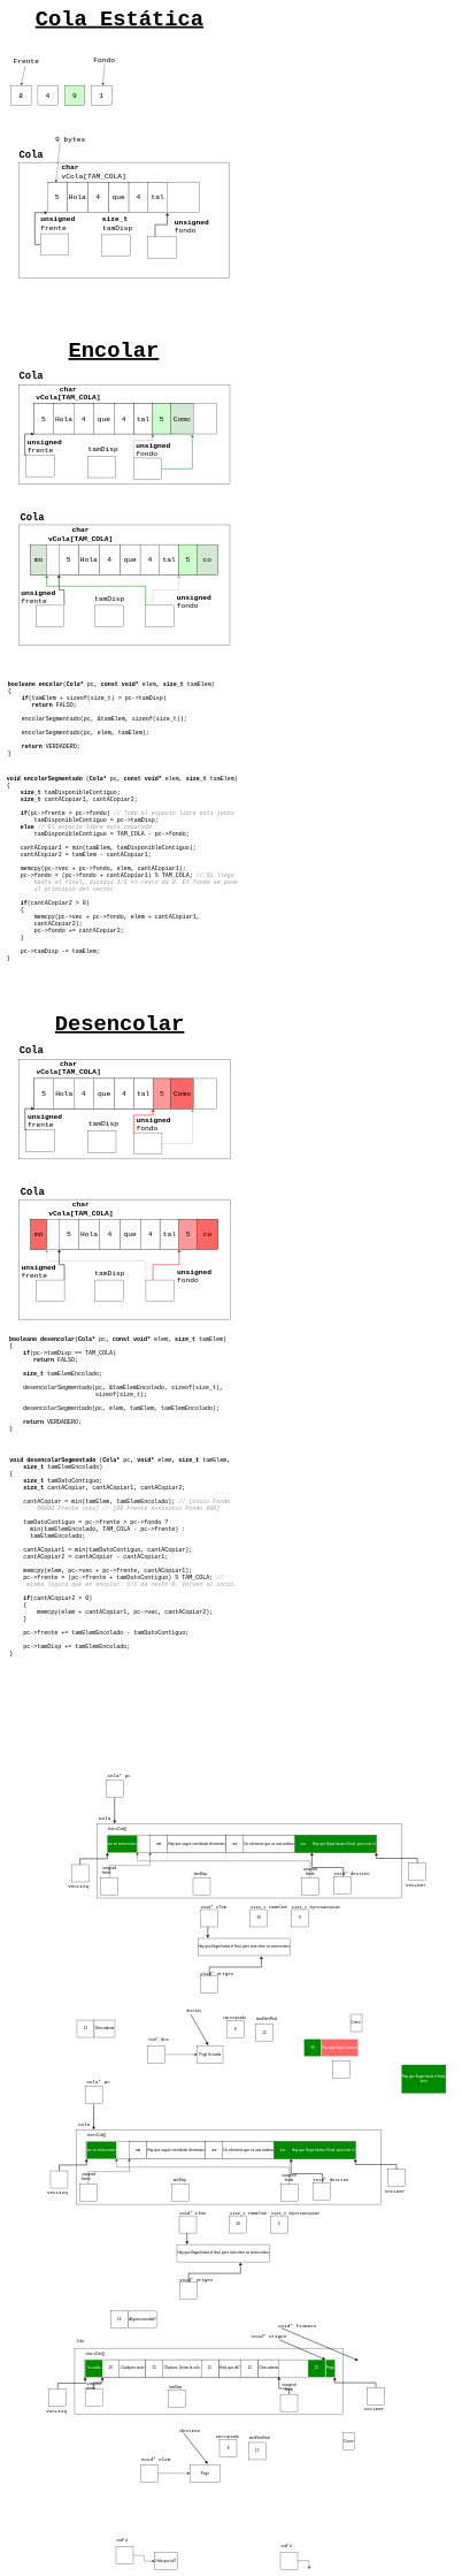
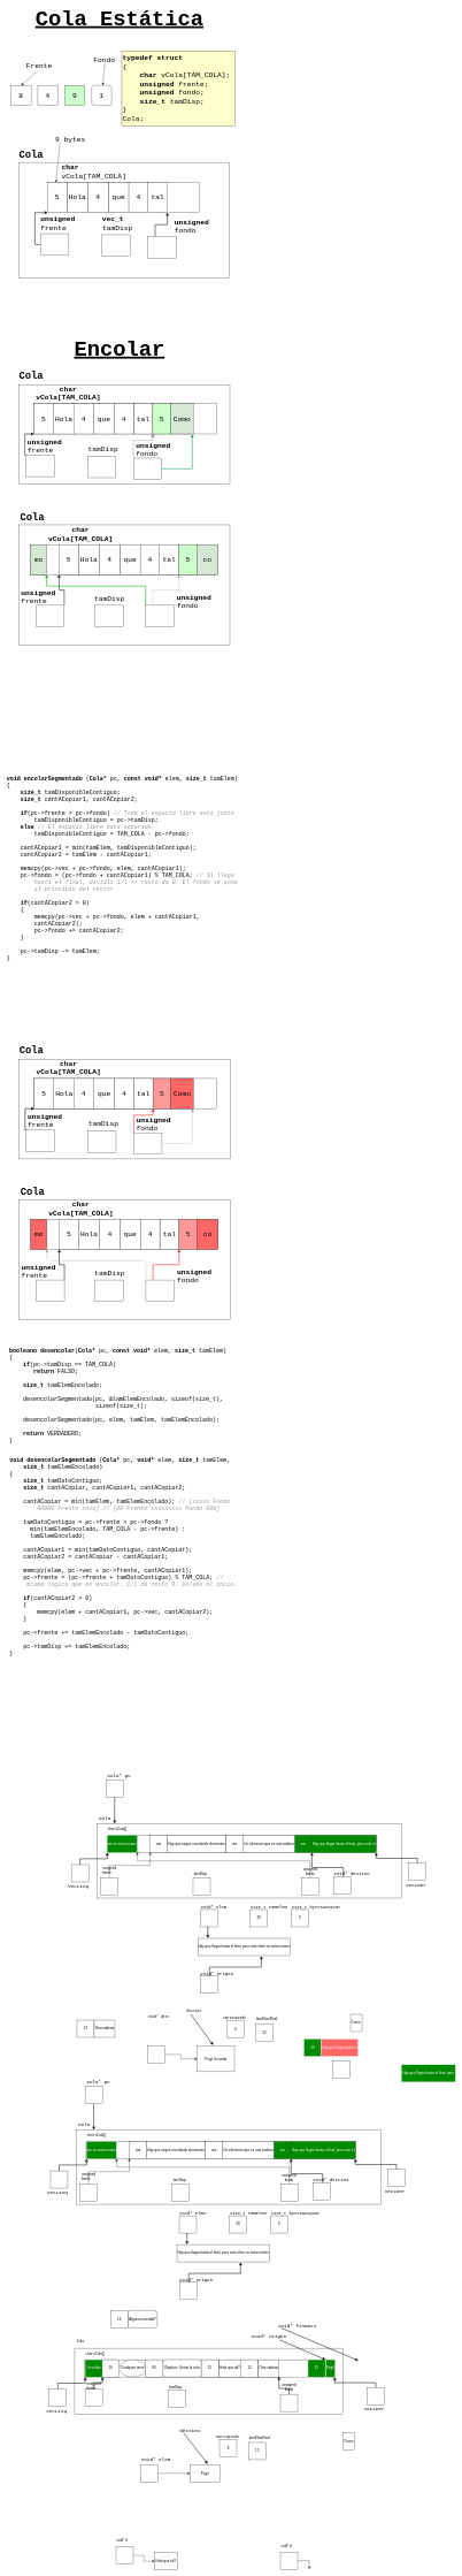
- <mxCell id="121" value="Frente" style="text;html=1;resizable=0;points=[];autosize=1;align=left;verticalAlign=top;spacingTop=-4;fontFamily=Courier New;fontSize=25;" parent="117" vertex="1"><mxGeometry x="6.351" y="4.375" width="100" height="30" as="geometry" /></mxCell>
+ <mxCell id="121" value="Frente" style="text;html=1;resizable=0;points=[];autosize=1;align=left;verticalAlign=top;spacingTop=-4;fontFamily=Courier New;fontSize=25;" parent="117" vertex="1"><mxGeometry x="51.351" y="19.375" width="100" height="30" as="geometry" /></mxCell>
+ <mxCell id="116" value="&lt;b&gt;typedef struct&lt;/b&gt;&lt;br&gt;{&lt;br&gt;&amp;nbsp; &amp;nbsp; &lt;b&gt;char&lt;/b&gt; vCola[TAM_COLA];&lt;br&gt;&amp;nbsp; &amp;nbsp; &lt;b&gt;unsigned&lt;/b&gt; frente;&lt;br&gt;&amp;nbsp; &amp;nbsp; &lt;b&gt;unsigned&lt;/b&gt; fondo;&lt;br&gt;&amp;nbsp; &amp;nbsp; &lt;b&gt;size_t&lt;/b&gt; tamDisp;&lt;br&gt;}&lt;br&gt;Cola;" style="text;html=1;strokeColor=default;fillColor=#FFFFCC;align=left;verticalAlign=middle;whiteSpace=wrap;rounded=0;fontSize=25;fontFamily=Courier New;" parent="1" vertex="1"><mxGeometry x="422.5" y="176" width="395" height="260" as="geometry" /></mxCell>
- <mxCell id="125" value="1" style="whiteSpace=wrap;html=1;aspect=fixed;fontSize=25;fontFamily=Courier New;" parent="117" vertex="1"><mxGeometry x="280.346" y="105" width="70" height="70" as="geometry" /></mxCell>
+ <mxCell id="125" value="1" style="whiteSpace=wrap;html=1;aspect=fixed;fontSize=25;fontFamily=Courier New;rounded=1;" parent="117" vertex="1"><mxGeometry x="280.346" y="105" width="70" height="70" as="geometry" /></mxCell>
- <mxCell id="278" value="&lt;b&gt;size_t&lt;/b&gt;" style="text;html=1;resizable=0;points=[];autosize=1;align=left;verticalAlign=top;spacingTop=-4;fontSize=25;fontFamily=Courier New;" vertex="1" parent="1"><mxGeometry x="352.459" y="744.001" width="100" height="31" as="geometry" /></mxCell>
+ <mxCell id="278" value="&lt;b&gt;vec_t&lt;/b&gt;" style="text;html=1;resizable=0;points=[];autosize=1;align=left;verticalAlign=top;spacingTop=-4;fontSize=25;fontFamily=Courier New;" vertex="1" parent="1"><mxGeometry x="352.459" y="744.001" width="100" height="31" as="geometry" /></mxCell>
- <mxCell id="186" value="Encolar" style="text;html=1;resizable=0;points=[];autosize=1;align=center;verticalAlign=top;spacingTop=-4;fontFamily=Courier New;fontSize=75;fontStyle=5;flipV=0;flipH=1;" vertex="1" parent="1"><mxGeometry x="231" y="1173" width="325" height="90" as="geometry" /></mxCell>
+ <mxCell id="186" value="Encolar" style="text;html=1;resizable=0;points=[];autosize=1;align=center;verticalAlign=top;spacingTop=-4;fontFamily=Courier New;fontSize=75;fontStyle=5;flipV=0;flipH=1;" vertex="1" parent="1"><mxGeometry x="251" y="1168" width="325" height="90" as="geometry" /></mxCell>
- <mxCell id="231" value="&lt;font color=&quot;#000000&quot;&gt;&lt;b&gt;booleano encolar&lt;/b&gt;(&lt;b&gt;Cola*&lt;/b&gt; pc, &lt;b&gt;const void*&lt;/b&gt; elem, &lt;b&gt;size_t&lt;/b&gt; tamElem)&lt;br&gt;{&lt;br&gt;&amp;nbsp; &amp;nbsp; &lt;b&gt;if&lt;/b&gt;(tamElem + sizeof(size_t) &amp;gt; pc-&amp;gt;tamDisp)&lt;br&gt;&amp;nbsp; &amp;nbsp; &amp;nbsp; &amp;nbsp;&lt;b&gt;return&lt;/b&gt; FALSO;&lt;br&gt;&lt;br&gt;&amp;nbsp; &amp;nbsp; encolarSegmentado(pc, &amp;amp;tamElem, sizeof(size_t));&lt;br&gt;&amp;nbsp; &amp;nbsp;&amp;nbsp;&lt;br&gt;&amp;nbsp; &amp;nbsp; encolarSegmentado(pc, elem, tamElem);&lt;br&gt;&lt;br&gt;&amp;nbsp; &amp;nbsp; &lt;b&gt;return&lt;/b&gt; VERDADERO;&lt;br&gt;}&lt;br&gt;&lt;/font&gt;" style="text;html=1;strokeColor=none;fillColor=none;align=left;verticalAlign=middle;whiteSpace=wrap;rounded=0;labelBackgroundColor=none;labelBorderColor=none;fontFamily=Courier New;fontSize=20;fontColor=#999999;" vertex="1" parent="1"><mxGeometry x="23.6" y="2351" width="747.81" height="289" as="geometry" /></mxCell>
- <mxCell id="232" value="Desencolar" style="text;html=1;resizable=0;points=[];autosize=1;align=center;verticalAlign=top;spacingTop=-4;fontFamily=Courier New;fontSize=75;fontStyle=5;flipV=0;flipH=1;" vertex="1" parent="1"><mxGeometry x="184.75" y="3512" width="460" height="90" as="geometry" /></mxCell>
- <mxCell id="276" value="&lt;font color=&quot;#000000&quot;&gt;&lt;b&gt;booleano desencolar&lt;/b&gt;(&lt;b&gt;Cola*&lt;/b&gt; pc, &lt;b&gt;const void*&lt;/b&gt; elem, &lt;b&gt;size_t&lt;/b&gt; tamElem)&lt;br&gt;{&lt;br&gt;&amp;nbsp; &amp;nbsp; &lt;b&gt;if&lt;/b&gt;(pc-&amp;gt;tamDisp == TAM_COLA)&lt;br&gt;&amp;nbsp; &amp;nbsp; &amp;nbsp; &amp;nbsp;&lt;b&gt;return&lt;/b&gt; FALSO;&lt;br&gt;&lt;br&gt;&amp;nbsp; &amp;nbsp; &lt;b&gt;size_t&lt;/b&gt; tamElemEncolado;&lt;br&gt;&lt;br&gt;&amp;nbsp; &amp;nbsp; desencolarSegmentado(pc, &amp;amp;tamElemEncolado, sizeof(size_t),&lt;br&gt;&amp;nbsp; &amp;nbsp; &amp;nbsp; &amp;nbsp; &amp;nbsp; &amp;nbsp; &amp;nbsp; &amp;nbsp; &amp;nbsp; &amp;nbsp; &amp;nbsp; &amp;nbsp; &amp;nbsp;sizeof(size_t);&lt;br&gt;&amp;nbsp; &amp;nbsp;&amp;nbsp;&lt;br&gt;&amp;nbsp; &amp;nbsp; desencolarSegmentado(pc, elem, tamElem, tamElemEncolado);&lt;br&gt;&lt;br&gt;&amp;nbsp; &amp;nbsp; &lt;b&gt;return&lt;/b&gt; VERDADERO;&lt;br&gt;}&lt;br&gt;&lt;/font&gt;" style="text;html=1;strokeColor=none;fillColor=none;align=left;verticalAlign=middle;whiteSpace=wrap;rounded=0;labelBackgroundColor=none;labelBorderColor=none;fontFamily=Courier New;fontSize=20;fontColor=#999999;" vertex="1" parent="1"><mxGeometry x="28.5" y="4634" width="808" height="352" as="geometry" /></mxCell>
+ <mxCell id="276" value="&lt;font color=&quot;#000000&quot;&gt;&lt;b&gt;booleano desencolar&lt;/b&gt;(&lt;b&gt;Cola*&lt;/b&gt; pc, &lt;b&gt;const void*&lt;/b&gt; elem, &lt;b&gt;size_t&lt;/b&gt; tamElem)&lt;br&gt;{&lt;br&gt;&amp;nbsp; &amp;nbsp; &lt;b&gt;if&lt;/b&gt;(pc-&amp;gt;tamDisp == TAM_COLA)&lt;br&gt;&amp;nbsp; &amp;nbsp; &amp;nbsp; &amp;nbsp;&lt;b&gt;return&lt;/b&gt; FALSO;&lt;br&gt;&lt;br&gt;&amp;nbsp; &amp;nbsp; &lt;b&gt;size_t&lt;/b&gt; tamElemEncolado;&lt;br&gt;&lt;br&gt;&amp;nbsp; &amp;nbsp; desencolarSegmentado(pc, &amp;amp;tamElemEncolado, sizeof(size_t),&lt;br&gt;&amp;nbsp; &amp;nbsp; &amp;nbsp; &amp;nbsp; &amp;nbsp; &amp;nbsp; &amp;nbsp; &amp;nbsp; &amp;nbsp; &amp;nbsp; &amp;nbsp; &amp;nbsp; &amp;nbsp;sizeof(size_t);&lt;br&gt;&amp;nbsp; &amp;nbsp;&amp;nbsp;&lt;br&gt;&amp;nbsp; &amp;nbsp; desencolarSegmentado(pc, elem, tamElem, tamElemEncolado);&lt;br&gt;&lt;br&gt;&amp;nbsp; &amp;nbsp; &lt;b&gt;return&lt;/b&gt; VERDADERO;&lt;br&gt;}&lt;br&gt;&lt;/font&gt;" style="text;html=1;strokeColor=none;fillColor=none;align=left;verticalAlign=middle;whiteSpace=wrap;rounded=0;labelBackgroundColor=none;labelBorderColor=none;fontFamily=Courier New;fontSize=20;fontColor=#999999;" vertex="1" parent="1"><mxGeometry x="28.5" y="4674" width="808" height="352" as="geometry" /></mxCell>
- <mxCell id="63" value="&lt;font face=&quot;Courier New&quot;&gt;void* dato&lt;/font&gt;" style="text;html=1;resizable=0;points=[];autosize=1;align=left;verticalAlign=top;spacingTop=-4;" parent="1" vertex="1"><mxGeometry x="512.5" y="7077.5" width="90" height="20" as="geometry" /></mxCell>
+ <mxCell id="63" value="&lt;font face=&quot;Courier New&quot;&gt;void* dato&lt;/font&gt;" style="text;html=1;resizable=0;points=[];autosize=1;align=left;verticalAlign=top;spacingTop=-4;" parent="1" vertex="1"><mxGeometry x="512.5" y="6997.5" width="90" height="20" as="geometry" /></mxCell>
- <mxCell id="61" value="Pegó la vuelta" style="rounded=0;whiteSpace=wrap;html=1;" parent="1" vertex="1"><mxGeometry x="684.5" y="7107.5" width="90" height="60" as="geometry" /></mxCell>
+ <mxCell id="61" value="Pegó la vuelta" style="rounded=0;whiteSpace=wrap;html=1;" parent="1" vertex="1"><mxGeometry x="684.5" y="7107.5" width="130" height="90" as="geometry" /></mxCell>
- <mxCell id="96" value="Hay que llegar hasta el final, pero" style="rounded=0;whiteSpace=wrap;html=1;fillColor=#008a00;strokeColor=#FFFFFF;fontColor=#ffffff;" parent="1" vertex="1"><mxGeometry x="1395.5" y="7173" width="155" height="100" as="geometry" /></mxCell>
+ <mxCell id="96" value="Hay que llegar hasta el final, pero" style="rounded=0;whiteSpace=wrap;html=1;fillColor=#008a00;strokeColor=#FFFFFF;fontColor=#ffffff;" parent="1" vertex="1"><mxGeometry x="1395.5" y="7173" width="188" height="60" as="geometry" /></mxCell>
- <mxCell id="29" value="Cualquier texto" style="rounded=0;whiteSpace=wrap;html=1;" parent="1" vertex="1"><mxGeometry x="414" y="8198" width="92" height="60" as="geometry" /></mxCell>
+ <mxCell id="29" value="Cualquier texto" style="ellipse;whiteSpace=wrap;html=1;" parent="1" vertex="1"><mxGeometry x="414" y="8198" width="92" height="60" as="geometry" /></mxCell>
- <mxCell id="32" value="25" style="rounded=0;whiteSpace=wrap;html=1;" parent="1" vertex="1"><mxGeometry x="506" y="8198" width="60" height="60" as="geometry" /></mxCell>
+ <mxCell id="32" value="85" style="rounded=0;whiteSpace=wrap;html=1;" parent="1" vertex="1"><mxGeometry x="506" y="8198" width="60" height="60" as="geometry" /></mxCell>
- <mxCell id="31" value="Objetivo: Llenar la cola" style="rounded=0;whiteSpace=wrap;html=1;" parent="1" vertex="1"><mxGeometry x="566" y="8198" width="133" height="60" as="geometry" /></mxCell>
+ <mxCell id="31" value="Objetivo: Llenar la cola" style="whiteSpace=wrap;html=1;rounded=1;" parent="1" vertex="1"><mxGeometry x="566" y="8198" width="133" height="60" as="geometry" /></mxCell>
